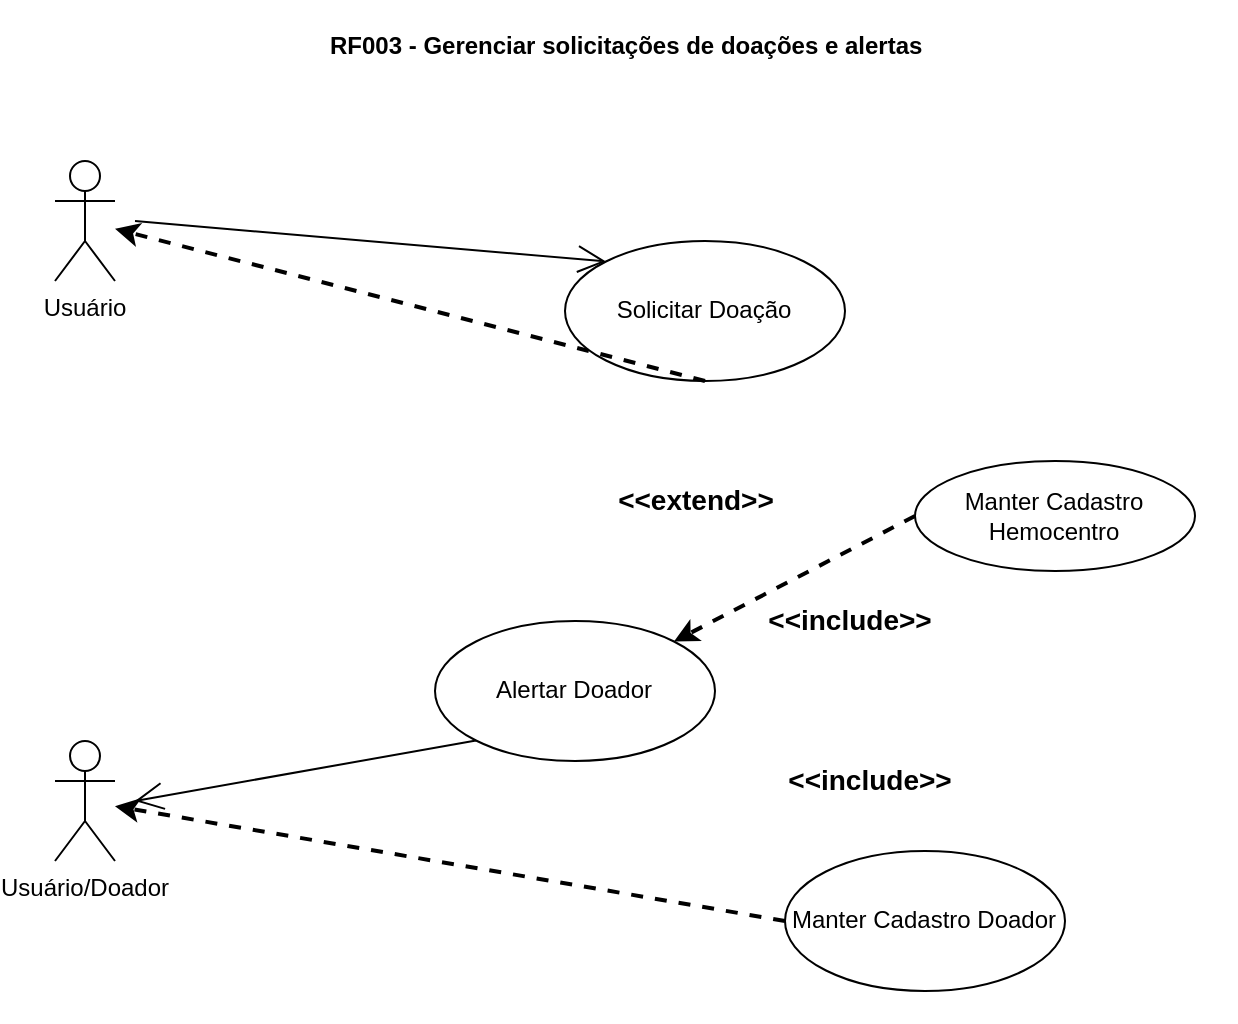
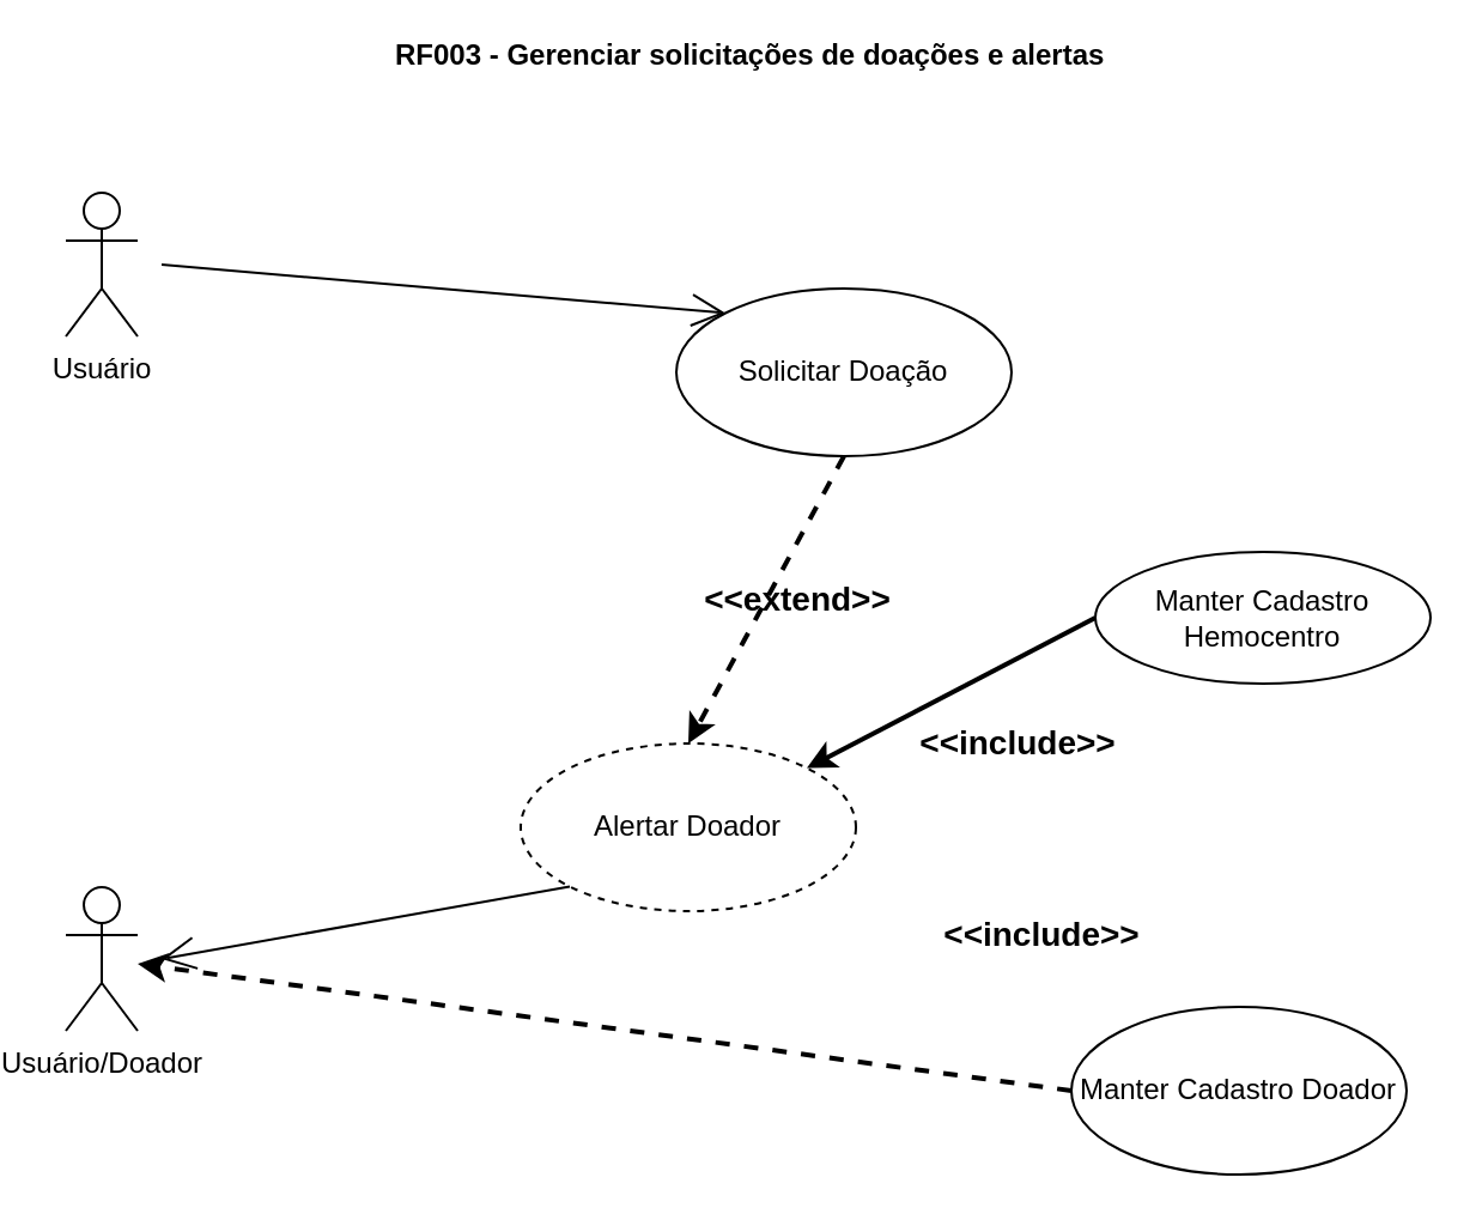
- <mxCell id="11" style="edgeStyle=none;rounded=1;orthogonalLoop=1;jettySize=auto;html=1;exitX=0.5;exitY=1;exitDx=0;exitDy=0;dashed=1;startArrow=none;startFill=0;strokeWidth=2;" parent="1" source="3" target="2" edge="1"><mxGeometry relative="1" as="geometry"><mxPoint x="452" y="20" as="targetPoint" /><mxPoint x="452" y="260" as="sourcePoint" /></mxGeometry></mxCell>
+ <mxCell id="11" style="edgeStyle=none;rounded=1;orthogonalLoop=1;jettySize=auto;html=1;exitX=0.5;exitY=1;exitDx=0;exitDy=0;dashed=1;startArrow=none;startFill=0;strokeWidth=2;entryX=0.5;entryY=0;entryDx=0;entryDy=0;" parent="1" source="3" target="7" edge="1"><mxGeometry relative="1" as="geometry"><mxPoint x="452" y="20" as="targetPoint" /><mxPoint x="452" y="260" as="sourcePoint" /></mxGeometry></mxCell>
- <mxCell id="12" value="&amp;lt;&amp;lt;extend&amp;gt;&amp;gt;" style="text;html=1;strokeColor=none;fillColor=none;align=center;verticalAlign=middle;whiteSpace=wrap;rounded=0;fontSize=14;fontStyle=1" parent="1" vertex="1"><mxGeometry x="295" y="240" width="92" height="20" as="geometry" /></mxCell>
+ <mxCell id="12" value="&amp;lt;&amp;lt;extend&amp;gt;&amp;gt;" style="text;html=1;strokeColor=none;fillColor=none;align=center;verticalAlign=middle;whiteSpace=wrap;rounded=0;fontSize=14;fontStyle=1" parent="1" vertex="1"><mxGeometry x="280" y="240" width="92" height="20" as="geometry" /></mxCell>
- <mxCell id="14" style="edgeStyle=none;rounded=1;orthogonalLoop=1;jettySize=auto;html=1;exitX=0;exitY=0.5;exitDx=0;exitDy=0;dashed=1;startArrow=none;startFill=0;strokeWidth=2;entryX=1;entryY=0;entryDx=0;entryDy=0;" parent="1" source="9" target="7" edge="1"><mxGeometry relative="1" as="geometry"><mxPoint x="422" y="190" as="targetPoint" /><mxPoint x="420" y="310" as="sourcePoint" /></mxGeometry></mxCell>
+ <mxCell id="14" style="edgeStyle=none;rounded=1;orthogonalLoop=1;jettySize=auto;html=1;exitX=0;exitY=0.5;exitDx=0;exitDy=0;dashed=0;startArrow=none;startFill=0;strokeWidth=2;entryX=1;entryY=0;entryDx=0;entryDy=0;" parent="1" source="9" target="7" edge="1"><mxGeometry relative="1" as="geometry"><mxPoint x="422" y="190" as="targetPoint" /><mxPoint x="420" y="310" as="sourcePoint" /></mxGeometry></mxCell>
- <mxCell id="7" value="Alertar&amp;nbsp;Doador" style="ellipse;whiteSpace=wrap;html=1;fillColor=none;" parent="1" vertex="1"><mxGeometry x="210" y="310" width="140" height="70" as="geometry" /></mxCell>
+ <mxCell id="7" value="Alertar&amp;nbsp;Doador" style="ellipse;whiteSpace=wrap;html=1;fillColor=none;dashed=1;" parent="1" vertex="1"><mxGeometry x="210" y="310" width="140" height="70" as="geometry" /></mxCell>
- <mxCell id="10" value="Manter Cadastro Doador" style="ellipse;whiteSpace=wrap;html=1;fillColor=none;" parent="1" vertex="1"><mxGeometry x="385" y="425" width="140" height="70" as="geometry" /></mxCell>
+ <mxCell id="10" value="Manter Cadastro Doador" style="ellipse;whiteSpace=wrap;html=1;fillColor=none;" parent="1" vertex="1"><mxGeometry x="440" y="420" width="140" height="70" as="geometry" /></mxCell>
